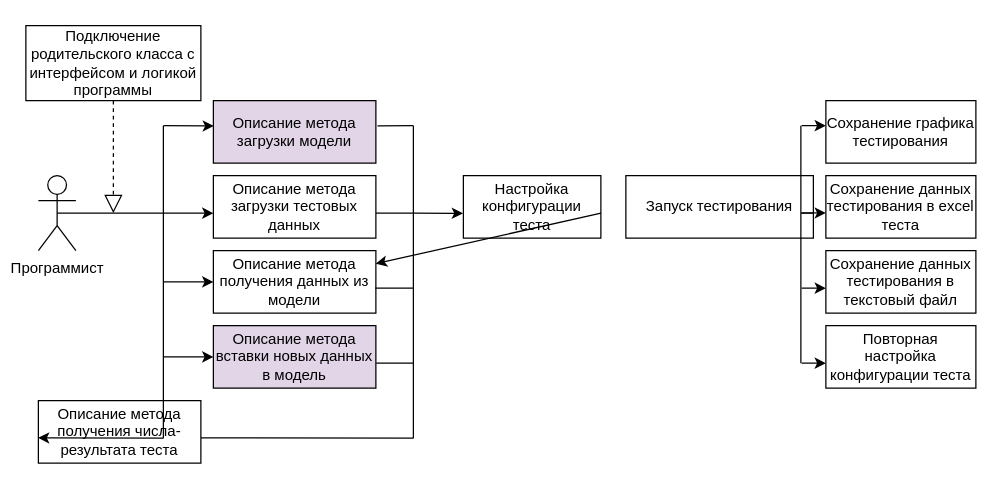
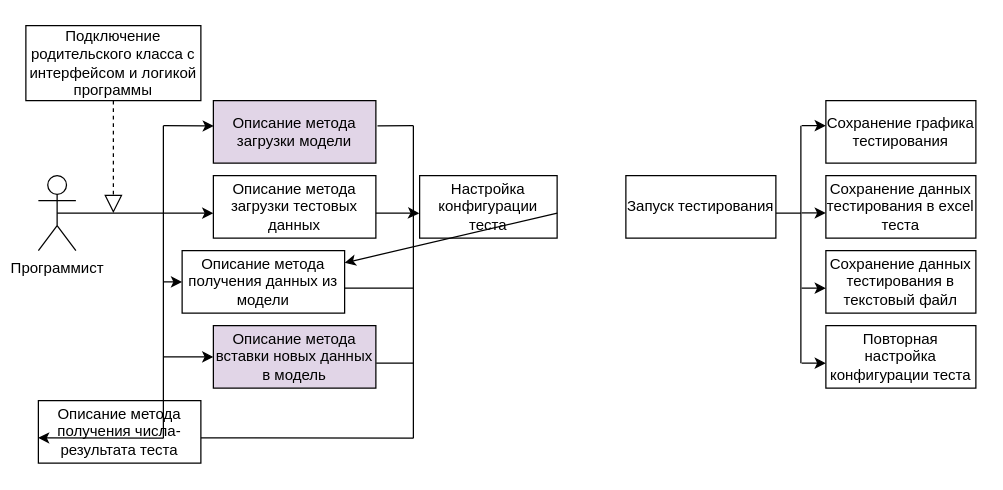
- <mxCell id="16" value="Настройка конфигурации теста" style="html=1;whiteSpace=wrap;" vertex="1" parent="1"><mxGeometry x="370" y="140" width="110" height="50" as="geometry" /></mxCell>
+ <mxCell id="16" value="Настройка конфигурации теста" style="html=1;whiteSpace=wrap;" vertex="1" parent="1"><mxGeometry x="335" y="140" width="110" height="50" as="geometry" /></mxCell>
- <mxCell id="24" value="Запуск тестирования" style="rounded=0;whiteSpace=wrap;html=1;" vertex="1" parent="1"><mxGeometry x="500" y="140" width="150" height="50" as="geometry" /></mxCell>
+ <mxCell id="24" value="Запуск тестирования" style="rounded=0;whiteSpace=wrap;html=1;" vertex="1" parent="1"><mxGeometry x="500" y="140" width="120" height="50" as="geometry" /></mxCell>
- <mxCell id="4" value="Описание метода получения данных из модели" style="rounded=0;whiteSpace=wrap;html=1;" vertex="1" parent="1"><mxGeometry x="170" y="200" width="130" height="50" as="geometry" /></mxCell>
+ <mxCell id="4" value="Описание метода получения данных из модели" style="rounded=0;whiteSpace=wrap;html=1;" vertex="1" parent="1"><mxGeometry x="145" y="200" width="130" height="50" as="geometry" /></mxCell>
